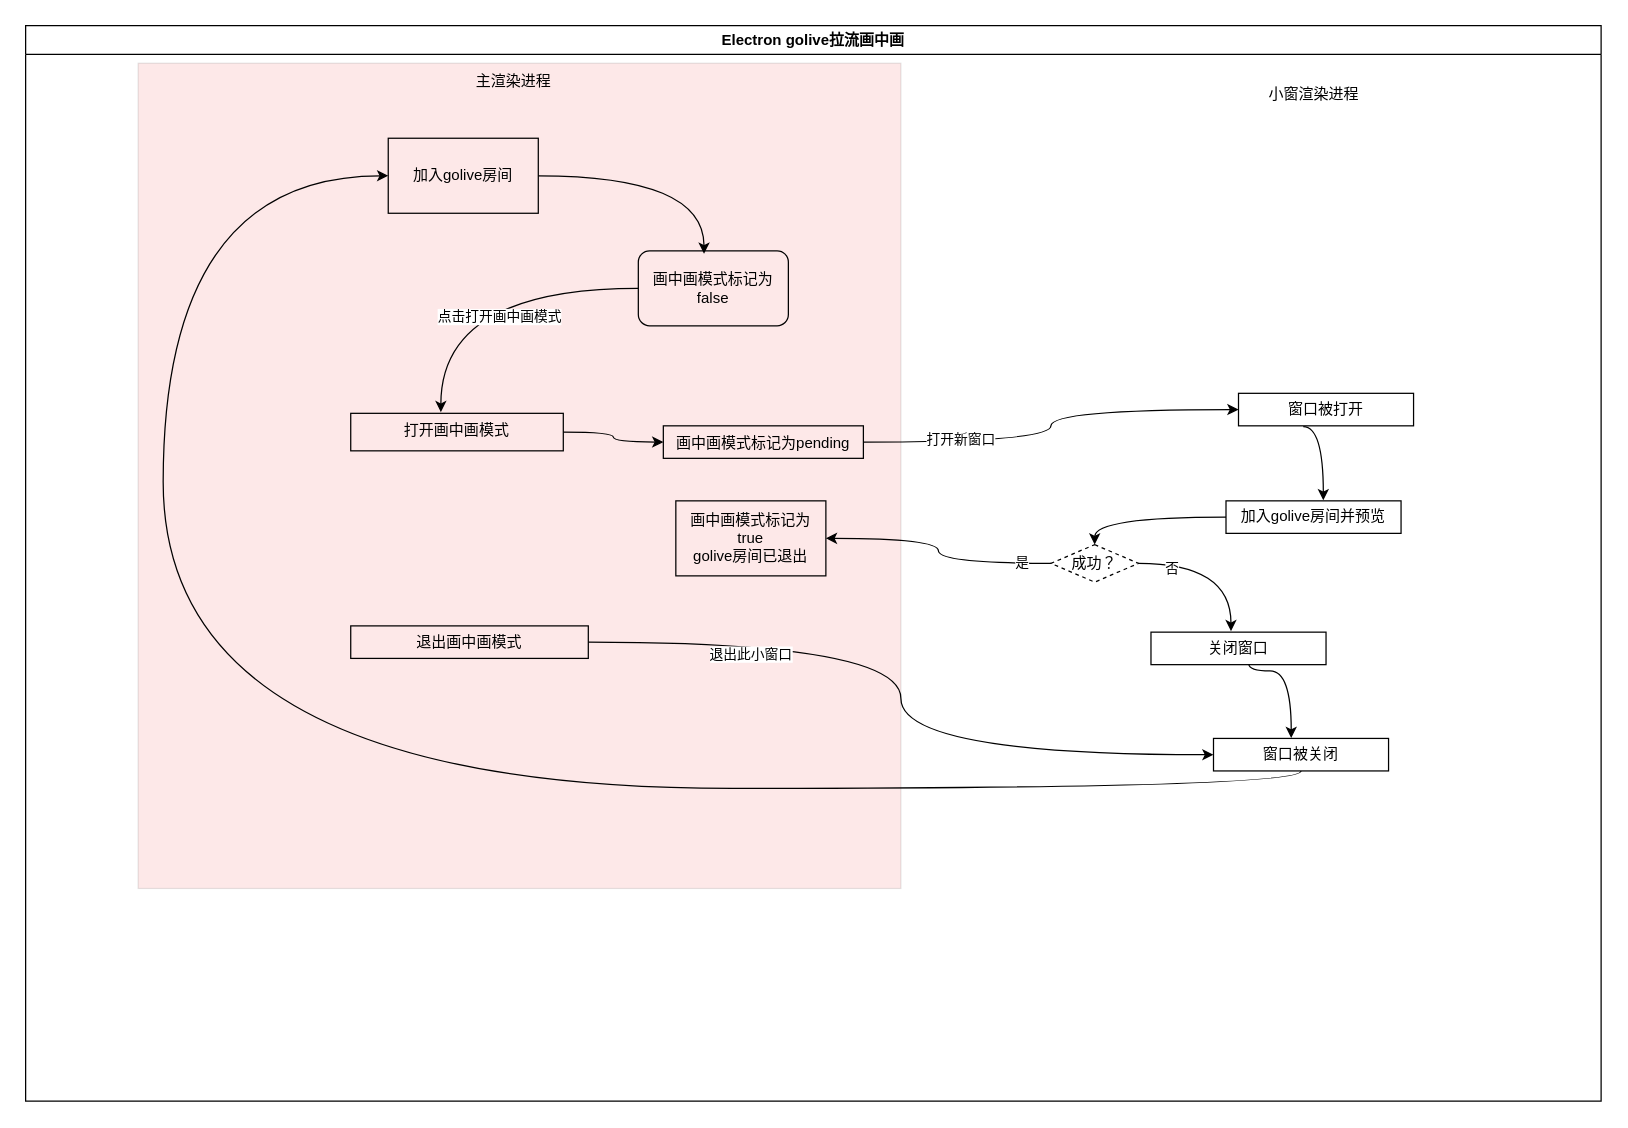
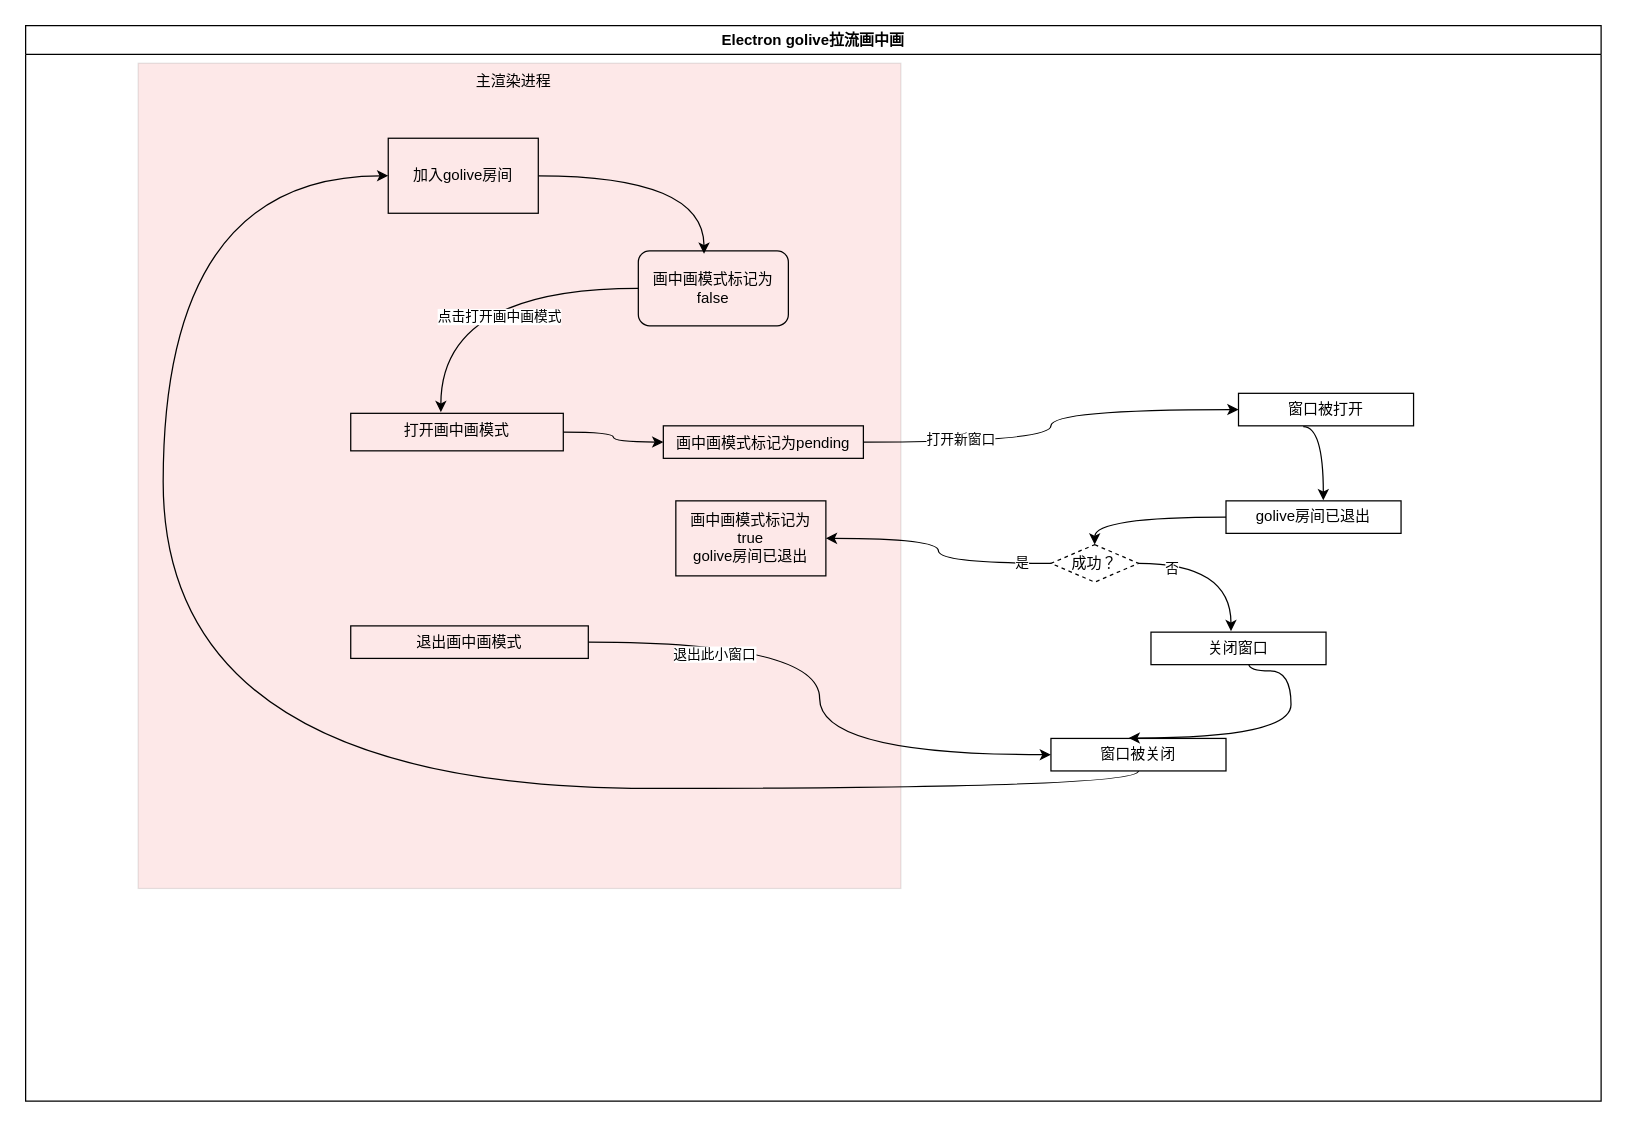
- <mxCell id="28" value="小窗渲染进程" style="text;html=1;align=center;verticalAlign=middle;resizable=0;points=[];autosize=1;strokeColor=none;fillColor=none;" vertex="1" parent="2"><mxGeometry x="980" y="40" width="100" height="30" as="geometry" /></mxCell>
- <mxCell id="7" value="加入golive房间并预览" style="text;strokeColor=default;fillColor=none;align=center;verticalAlign=middle;spacingLeft=4;spacingRight=4;overflow=hidden;rotatable=0;points=[[0,0.5],[1,0.5]];portConstraint=eastwest;whiteSpace=wrap;html=1;" vertex="1" parent="2"><mxGeometry x="960" y="380" width="140" height="26" as="geometry" /></mxCell>
+ <mxCell id="7" value="golive房间已退出" style="text;strokeColor=default;fillColor=none;align=center;verticalAlign=middle;spacingLeft=4;spacingRight=4;overflow=hidden;rotatable=0;points=[[0,0.5],[1,0.5]];portConstraint=eastwest;whiteSpace=wrap;html=1;" vertex="1" parent="2"><mxGeometry x="960" y="380" width="140" height="26" as="geometry" /></mxCell>
- <mxCell id="10" value="窗口被关闭" style="text;strokeColor=default;fillColor=none;align=center;verticalAlign=middle;spacingLeft=4;spacingRight=4;overflow=hidden;rotatable=0;points=[[0,0.5],[1,0.5]];portConstraint=eastwest;whiteSpace=wrap;html=1;" vertex="1" parent="2"><mxGeometry x="950" y="570" width="140" height="26" as="geometry" /></mxCell>
+ <mxCell id="10" value="窗口被关闭" style="text;strokeColor=default;fillColor=none;align=center;verticalAlign=middle;spacingLeft=4;spacingRight=4;overflow=hidden;rotatable=0;points=[[0,0.5],[1,0.5]];portConstraint=eastwest;whiteSpace=wrap;html=1;" vertex="1" parent="2"><mxGeometry x="820" y="570" width="140" height="26" as="geometry" /></mxCell>
